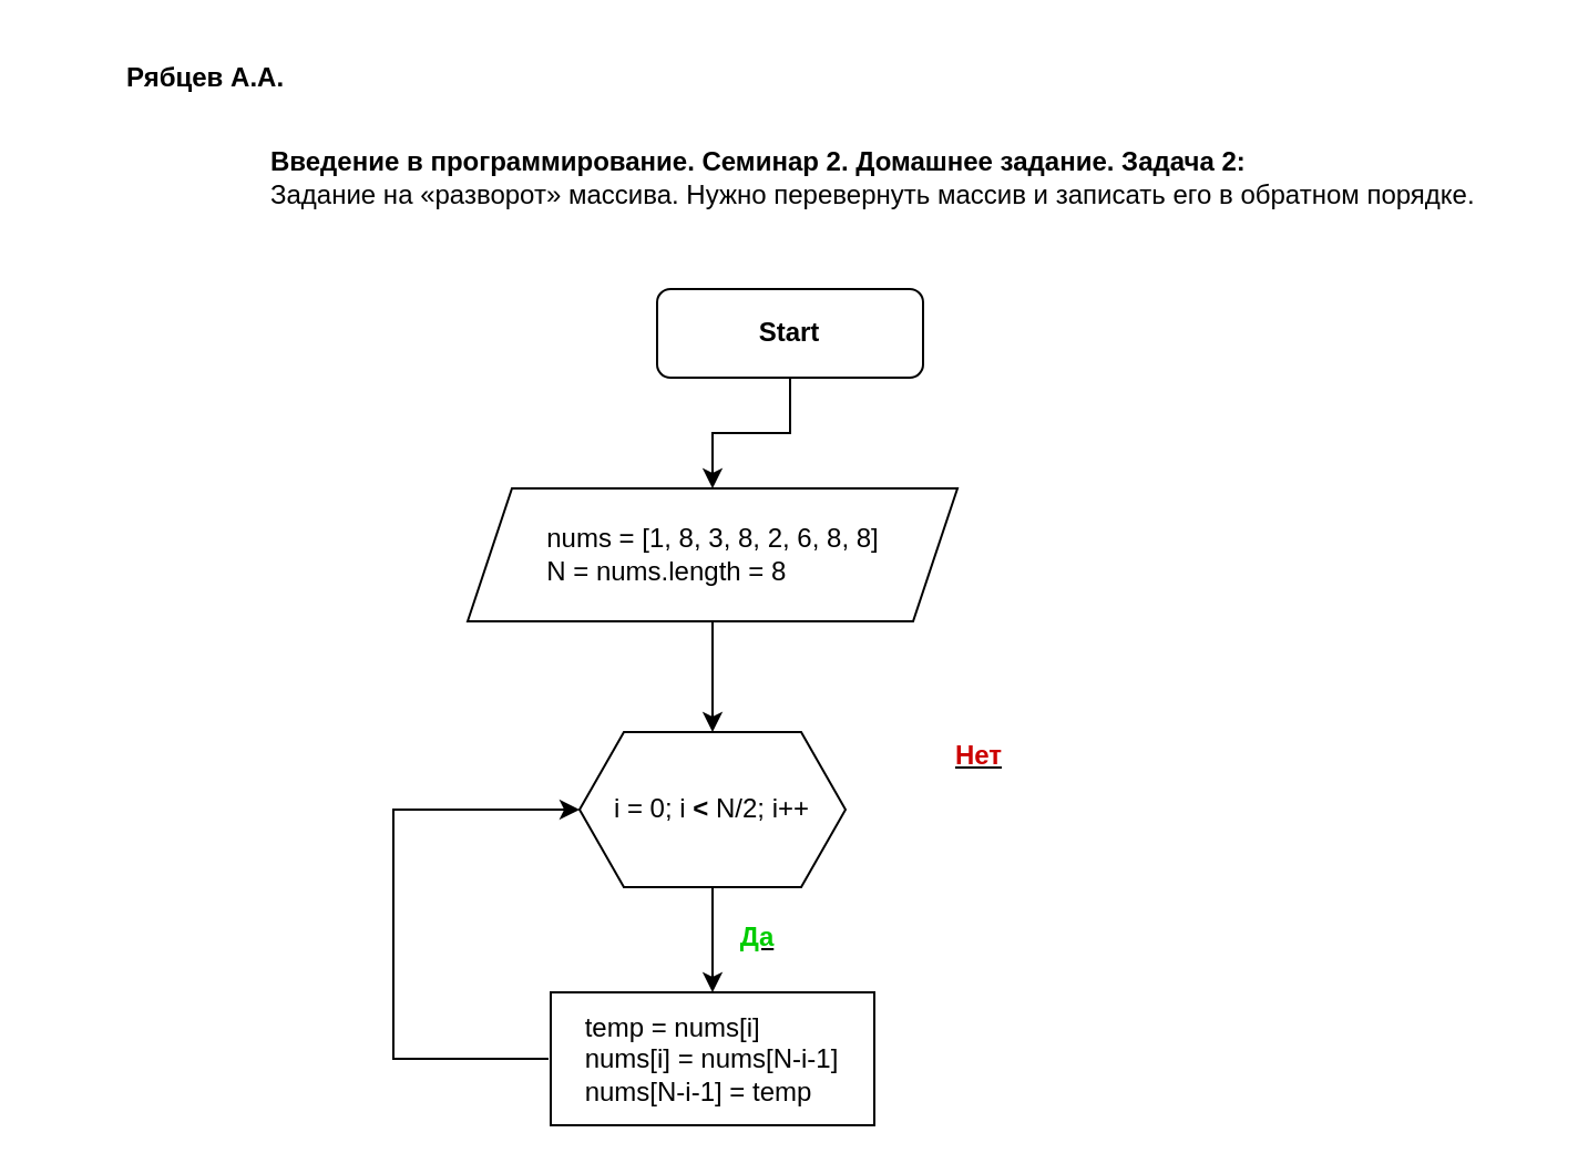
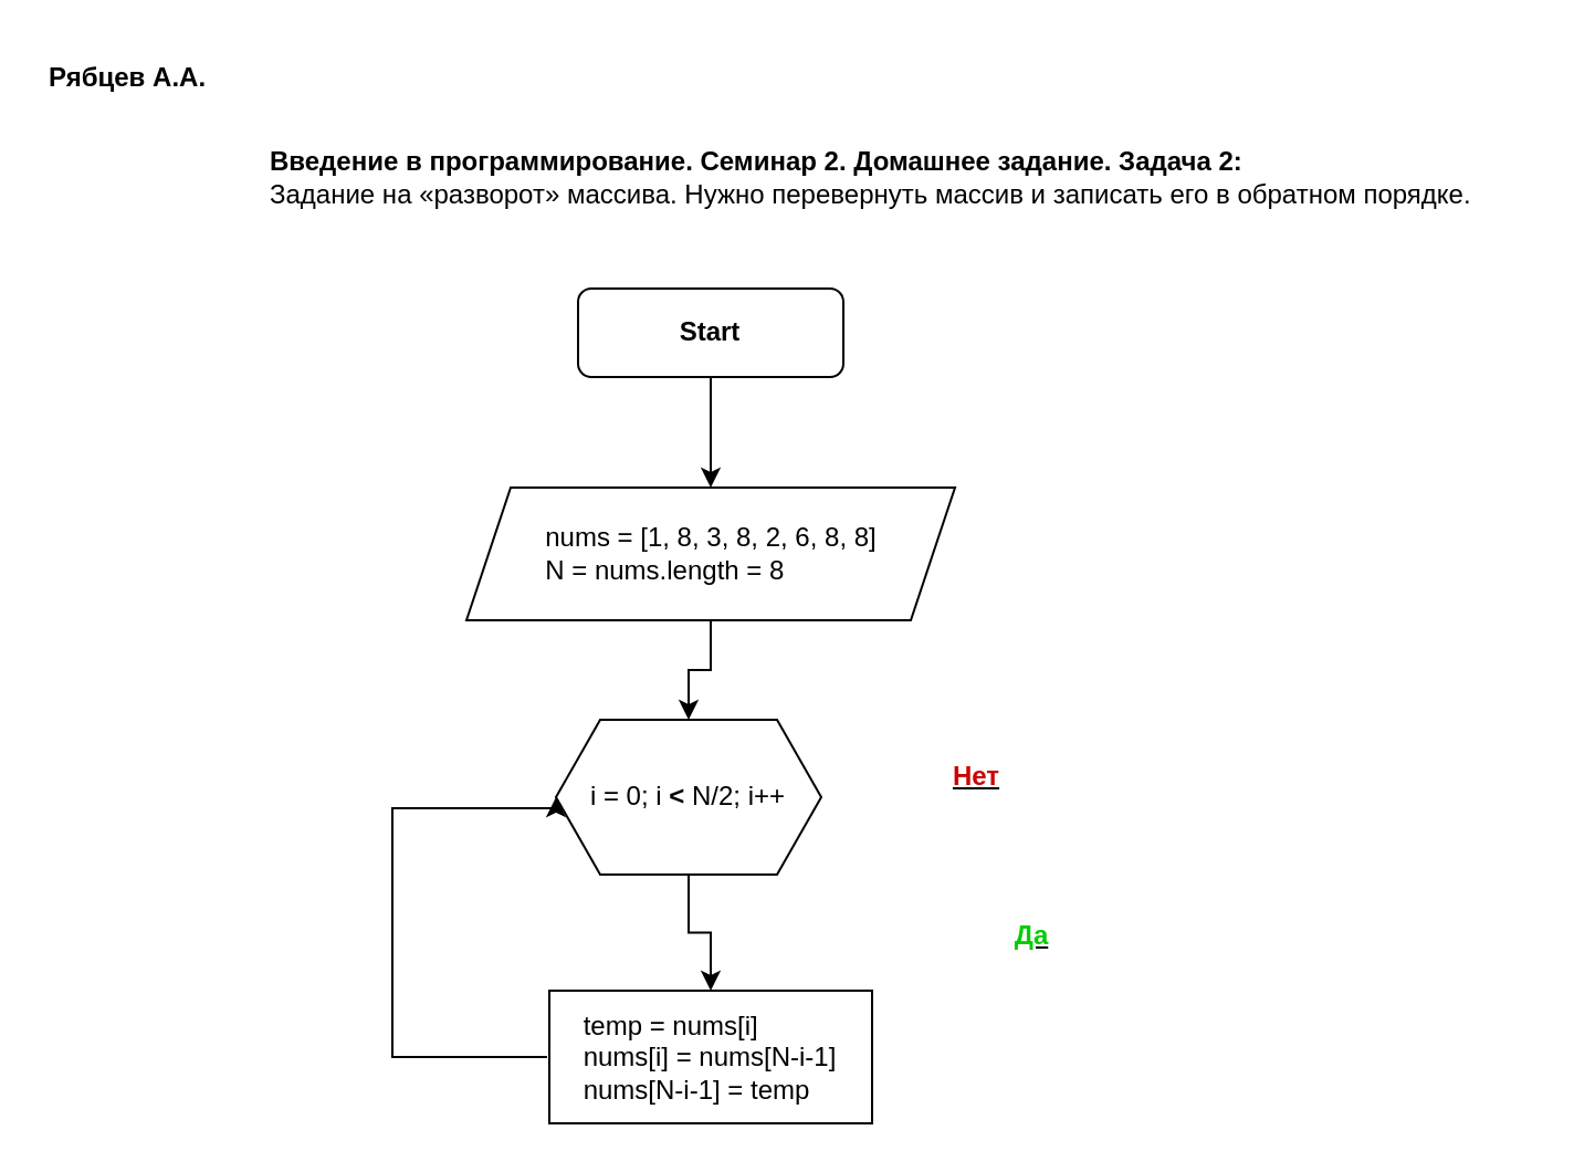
- <mxCell id="3" value="&lt;b&gt;Рябцев А.А.&lt;/b&gt;" style="text;html=1;align=left;verticalAlign=middle;resizable=0;points=[];autosize=1;strokeColor=none;fillColor=none;" parent="1" vertex="1"><mxGeometry x="55" y="20" width="90" height="30" as="geometry" /></mxCell>
+ <mxCell id="3" value="&lt;b&gt;Рябцев А.А.&lt;/b&gt;" style="text;html=1;align=left;verticalAlign=middle;resizable=0;points=[];autosize=1;strokeColor=none;fillColor=none;" parent="1" vertex="1"><mxGeometry x="20" y="20" width="90" height="30" as="geometry" /></mxCell>
- <mxCell id="5" value="&lt;b&gt;Start&lt;/b&gt;" style="rounded=1;whiteSpace=wrap;html=1;fontSize=12;glass=0;strokeWidth=1;shadow=0;" parent="1" vertex="1"><mxGeometry x="296" y="130" width="120" height="40" as="geometry" /></mxCell>
+ <mxCell id="5" value="&lt;b&gt;Start&lt;/b&gt;" style="rounded=1;whiteSpace=wrap;html=1;fontSize=12;glass=0;strokeWidth=1;shadow=0;" parent="1" vertex="1"><mxGeometry x="261" y="130" width="120" height="40" as="geometry" /></mxCell>
- <mxCell id="9" value="&lt;b&gt;&lt;u&gt;&lt;font color=&quot;#cc0000&quot;&gt;Нет&lt;/font&gt;&lt;/u&gt;&lt;/b&gt;" style="text;html=1;align=center;verticalAlign=middle;resizable=0;points=[];autosize=1;strokeColor=none;fillColor=none;" parent="1" vertex="1"><mxGeometry x="421" y="325.5" width="40" height="30" as="geometry" /></mxCell>
+ <mxCell id="9" value="&lt;b&gt;&lt;u&gt;&lt;font color=&quot;#cc0000&quot;&gt;Нет&lt;/font&gt;&lt;/u&gt;&lt;/b&gt;" style="text;html=1;align=center;verticalAlign=middle;resizable=0;points=[];autosize=1;strokeColor=none;fillColor=none;" parent="1" vertex="1"><mxGeometry x="421" y="335.5" width="40" height="30" as="geometry" /></mxCell>
- <mxCell id="12" value="&lt;div style=&quot;text-align: justify;&quot;&gt;&lt;span style=&quot;background-color: initial;&quot;&gt;i = 0;&amp;nbsp;&lt;/span&gt;&lt;span style=&quot;background-color: initial;&quot;&gt;i &lt;b&gt;&amp;lt;&lt;/b&gt;&amp;nbsp;N/2; i++&lt;/span&gt;&lt;/div&gt;" style="shape=hexagon;perimeter=hexagonPerimeter2;whiteSpace=wrap;html=1;fixedSize=1;" parent="1" vertex="1"><mxGeometry x="261" y="330" width="120" height="70" as="geometry" /></mxCell>
+ <mxCell id="12" value="&lt;div style=&quot;text-align: justify;&quot;&gt;&lt;span style=&quot;background-color: initial;&quot;&gt;i = 0;&amp;nbsp;&lt;/span&gt;&lt;span style=&quot;background-color: initial;&quot;&gt;i &lt;b&gt;&amp;lt;&lt;/b&gt;&amp;nbsp;N/2; i++&lt;/span&gt;&lt;/div&gt;" style="shape=hexagon;perimeter=hexagonPerimeter2;whiteSpace=wrap;html=1;fixedSize=1;" parent="1" vertex="1"><mxGeometry x="251" y="325" width="120" height="70" as="geometry" /></mxCell>
- <mxCell id="8" value="&lt;b&gt;&lt;u&gt;&lt;font color=&quot;#00cc00&quot;&gt;Да&lt;/font&gt;&lt;/u&gt;&lt;/b&gt;" style="text;html=1;align=center;verticalAlign=middle;resizable=0;points=[];autosize=1;strokeColor=none;fillColor=none;" parent="1" vertex="1"><mxGeometry x="321" y="407.5" width="40" height="30" as="geometry" /></mxCell>
+ <mxCell id="8" value="&lt;b&gt;&lt;u&gt;&lt;font color=&quot;#00cc00&quot;&gt;Да&lt;/font&gt;&lt;/u&gt;&lt;/b&gt;" style="text;html=1;align=center;verticalAlign=middle;resizable=0;points=[];autosize=1;strokeColor=none;fillColor=none;" parent="1" vertex="1"><mxGeometry x="446" y="407.5" width="40" height="30" as="geometry" /></mxCell>
